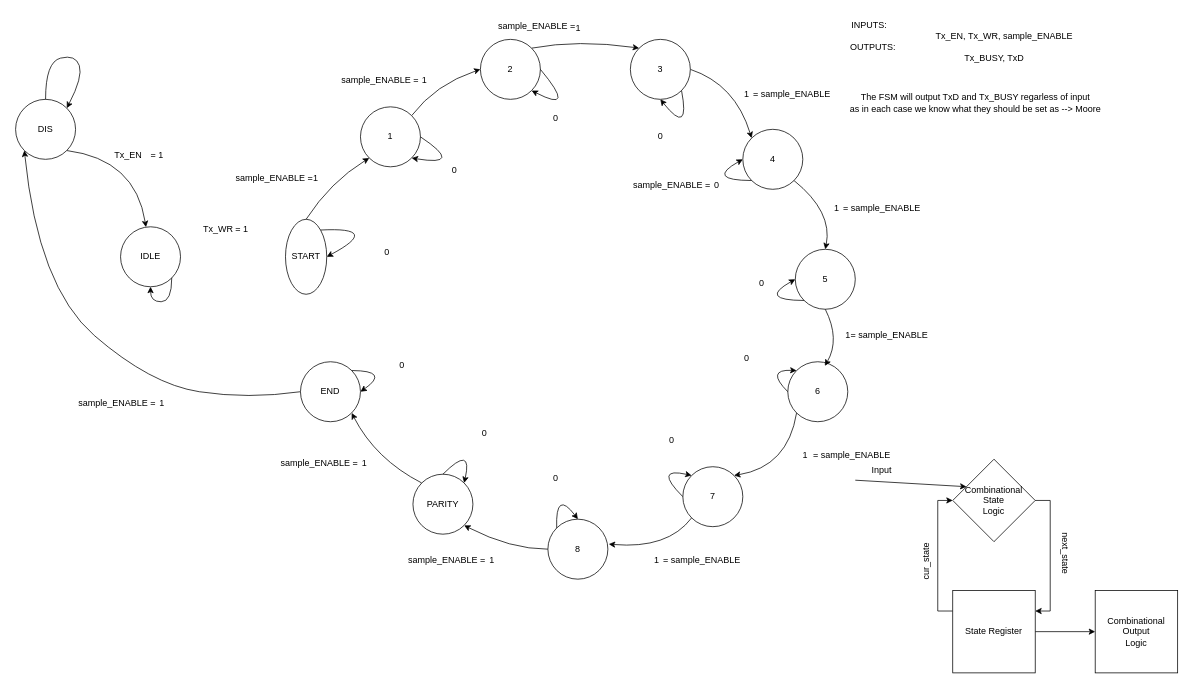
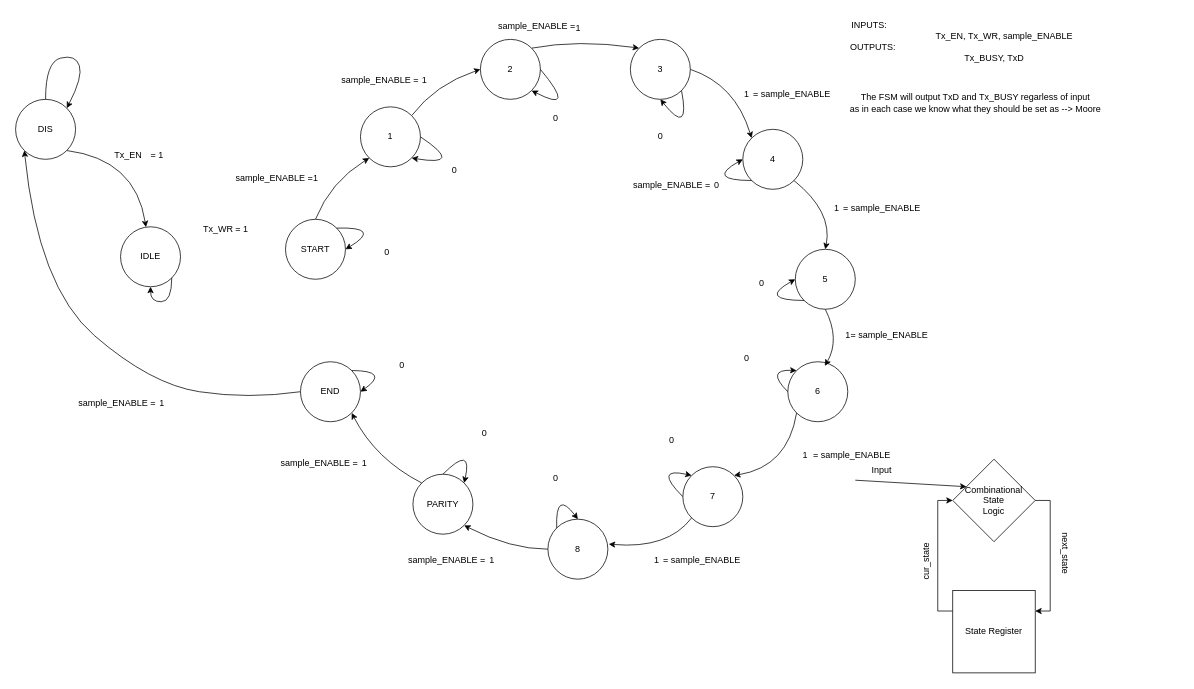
- <mxCell id="7" value="START" style="ellipse;whiteSpace=wrap;html=1;aspect=fixed;" parent="1" vertex="1"><mxGeometry x="380" y="292" width="55" height="100" as="geometry" /></mxCell>
+ <mxCell id="7" value="START" style="ellipse;whiteSpace=wrap;html=1;aspect=fixed;" parent="1" vertex="1"><mxGeometry x="380" y="292" width="80" height="80" as="geometry" /></mxCell>
- <mxCell id="46" style="edgeStyle=orthogonalEdgeStyle;rounded=0;orthogonalLoop=1;jettySize=auto;html=1;exitX=1;exitY=0.5;exitDx=0;exitDy=0;entryX=0;entryY=0.5;entryDx=0;entryDy=0;" parent="1" source="48" target="43" edge="1"><mxGeometry relative="1" as="geometry" /></mxCell>
- <mxCell id="43" value="Combinational&lt;br&gt;Output&lt;br&gt;Logic" style="whiteSpace=wrap;html=1;aspect=fixed;" parent="1" vertex="1"><mxGeometry x="1460" y="787" width="110" height="110" as="geometry" /></mxCell>
